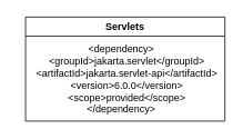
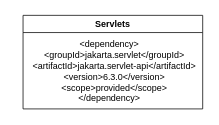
- <mxCell id="3" value="&lt;div&gt;&amp;lt;dependency&amp;gt;&lt;/div&gt;&lt;div&gt;&amp;nbsp; &amp;nbsp; &amp;lt;groupId&amp;gt;jakarta.servlet&amp;lt;/groupId&amp;gt;&lt;/div&gt;&lt;div&gt;&amp;nbsp; &amp;nbsp; &amp;lt;artifactId&amp;gt;jakarta.servlet-api&amp;lt;/artifactId&amp;gt;&lt;/div&gt;&lt;div&gt;&amp;nbsp; &amp;nbsp; &amp;lt;version&amp;gt;6.0.0&amp;lt;/version&amp;gt;&lt;/div&gt;&lt;div&gt;&amp;nbsp; &amp;nbsp; &amp;lt;scope&amp;gt;provided&amp;lt;/scope&amp;gt;&lt;/div&gt;&lt;div&gt;&amp;lt;/dependency&amp;gt;&lt;/div&gt;" style="text;html=1;align=center;verticalAlign=middle;resizable=0;points=[];autosize=1;strokeColor=none;fillColor=none;" vertex="1" parent="2"><mxGeometry x="-10" y="25" width="250" height="100" as="geometry" /></mxCell>
+ <mxCell id="3" value="&lt;div&gt;&amp;lt;dependency&amp;gt;&lt;/div&gt;&lt;div&gt;&amp;nbsp; &amp;nbsp; &amp;lt;groupId&amp;gt;jakarta.servlet&amp;lt;/groupId&amp;gt;&lt;/div&gt;&lt;div&gt;&amp;nbsp; &amp;nbsp; &amp;lt;artifactId&amp;gt;jakarta.servlet-api&amp;lt;/artifactId&amp;gt;&lt;/div&gt;&lt;div&gt;&amp;nbsp; &amp;nbsp; &amp;lt;version&amp;gt;6.3.0&amp;lt;/version&amp;gt;&lt;/div&gt;&lt;div&gt;&amp;nbsp; &amp;nbsp; &amp;lt;scope&amp;gt;provided&amp;lt;/scope&amp;gt;&lt;/div&gt;&lt;div&gt;&amp;lt;/dependency&amp;gt;&lt;/div&gt;" style="text;html=1;align=center;verticalAlign=middle;resizable=0;points=[];autosize=1;strokeColor=none;fillColor=none;" vertex="1" parent="2"><mxGeometry x="-10" y="25" width="250" height="100" as="geometry" /></mxCell>
